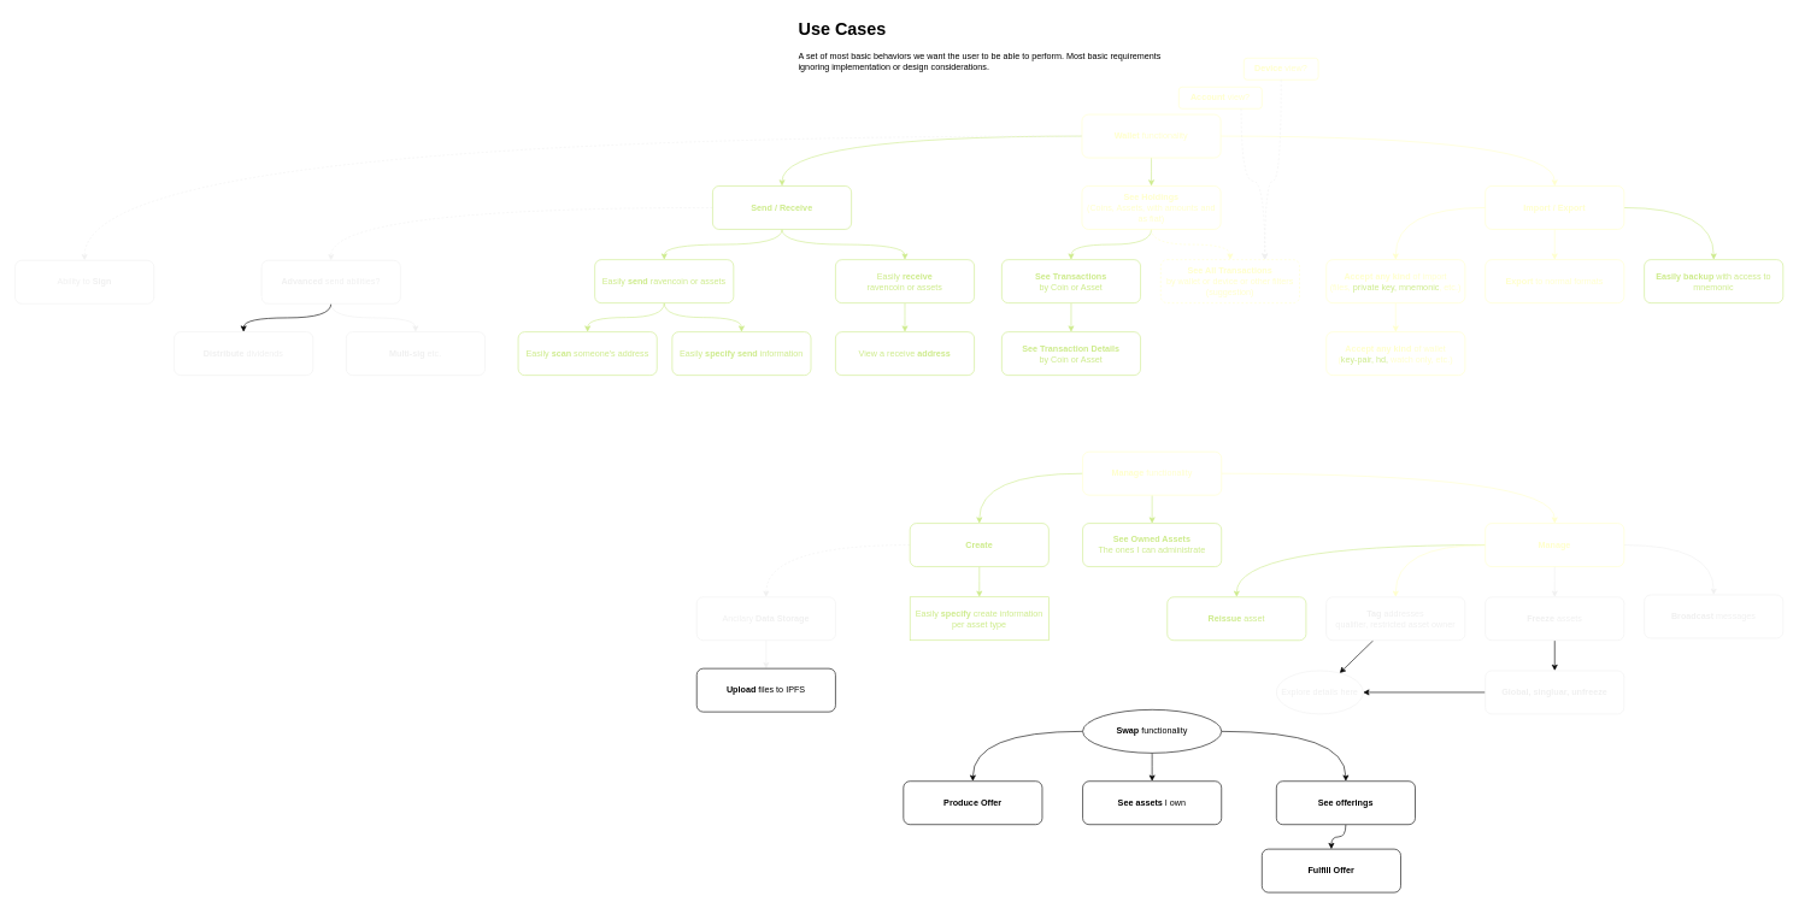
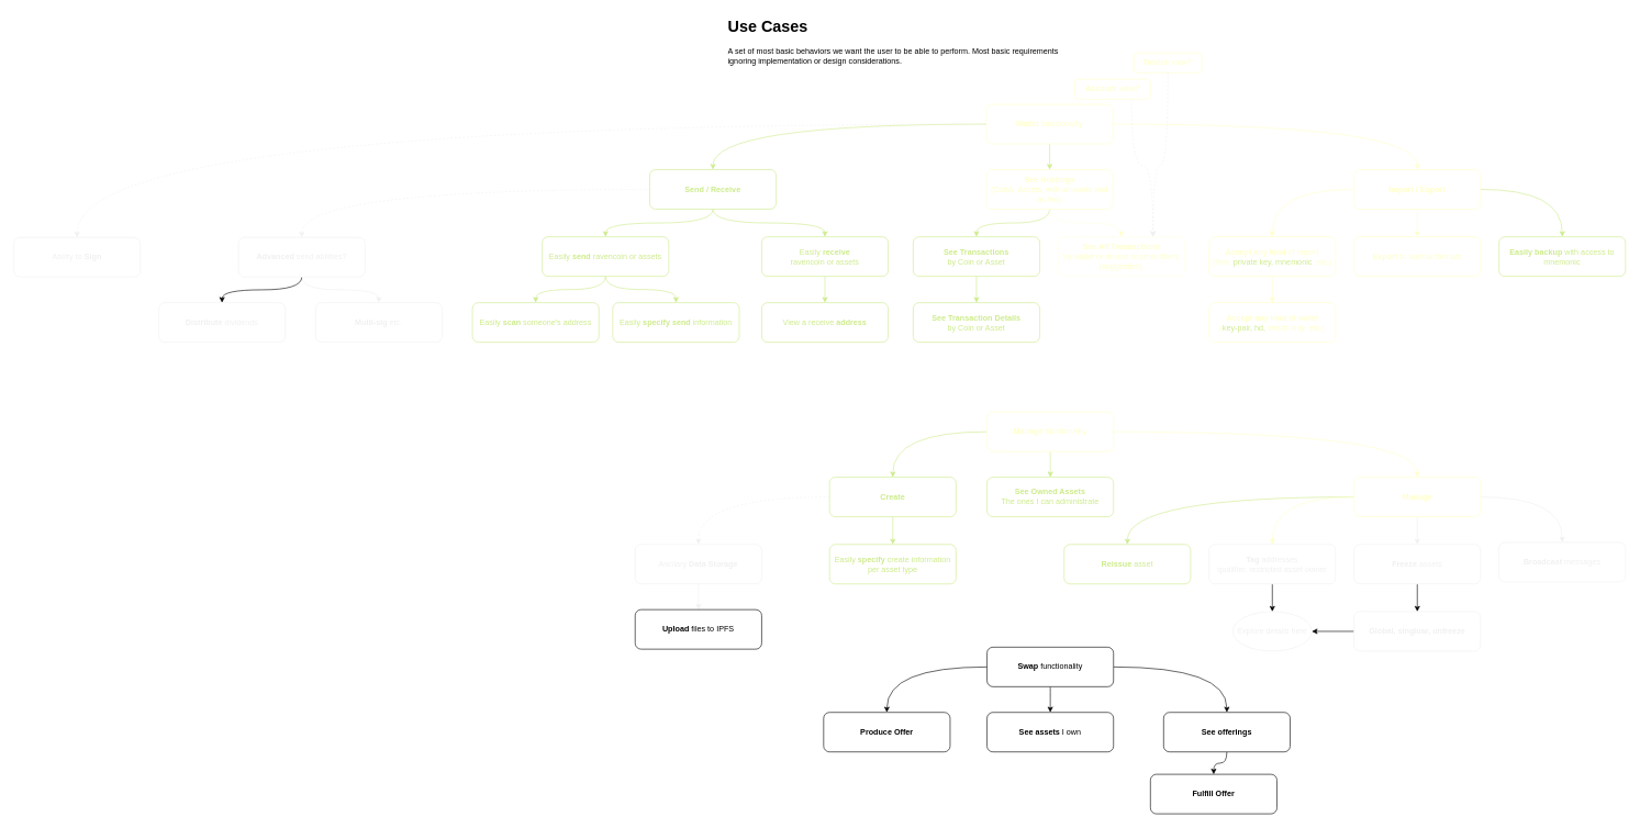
- <mxCell id="35" value="Easily &lt;b&gt;specify &lt;/b&gt;create information per asset type" style="whiteSpace=wrap;html=1;strokeColor=#CDEB8B;labelBackgroundColor=none;fontColor=#CDEB8B;rounded=0;" parent="1" vertex="1"><mxGeometry x="1258" y="826" width="192" height="60" as="geometry" /></mxCell>
+ <mxCell id="35" value="Easily &lt;b&gt;specify &lt;/b&gt;create information per asset type" style="rounded=1;whiteSpace=wrap;html=1;strokeColor=#CDEB8B;labelBackgroundColor=none;fontColor=#CDEB8B;" parent="1" vertex="1"><mxGeometry x="1258" y="826" width="192" height="60" as="geometry" /></mxCell>
- <mxCell id="74" value="Explore details here" style="ellipse;whiteSpace=wrap;html=1;strokeColor=#F0F0F0;fontColor=#F0F0F0;rounded=1;labelBackgroundColor=none;" parent="1" vertex="1"><mxGeometry x="1765" y="928" width="120" height="60" as="geometry" /></mxCell>
+ <mxCell id="74" value="Explore details here" style="ellipse;whiteSpace=wrap;html=1;strokeColor=#F0F0F0;fontColor=#F0F0F0;rounded=1;labelBackgroundColor=none;" parent="1" vertex="1"><mxGeometry x="1870" y="928" width="120" height="60" as="geometry" /></mxCell>
- <mxCell id="57" value="&lt;b&gt;Swap&lt;/b&gt;&amp;nbsp;functionality" style="ellipse;whiteSpace=wrap;html=1;" parent="1" vertex="1"><mxGeometry x="1497" y="982" width="192" height="60" as="geometry" /></mxCell>
+ <mxCell id="57" value="&lt;b&gt;Swap&lt;/b&gt;&amp;nbsp;functionality" style="rounded=1;whiteSpace=wrap;html=1;" parent="1" vertex="1"><mxGeometry x="1497" y="982" width="192" height="60" as="geometry" /></mxCell>
